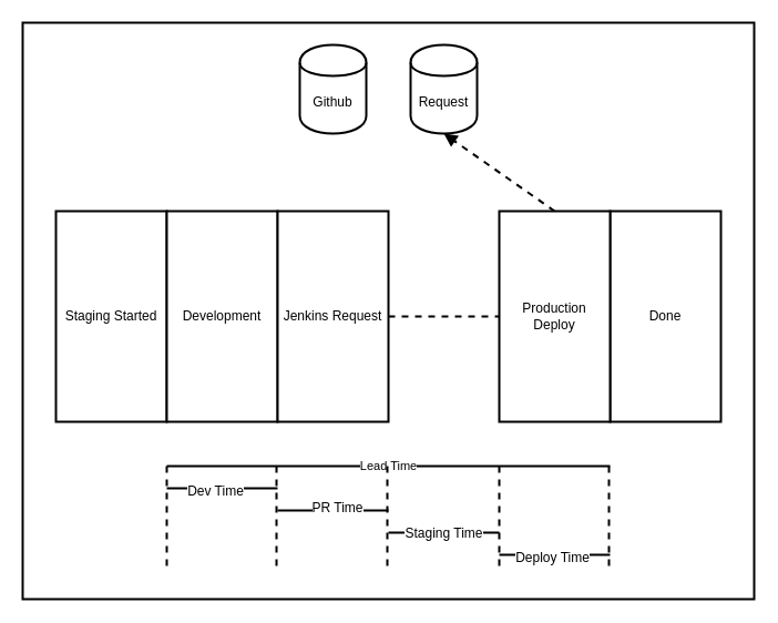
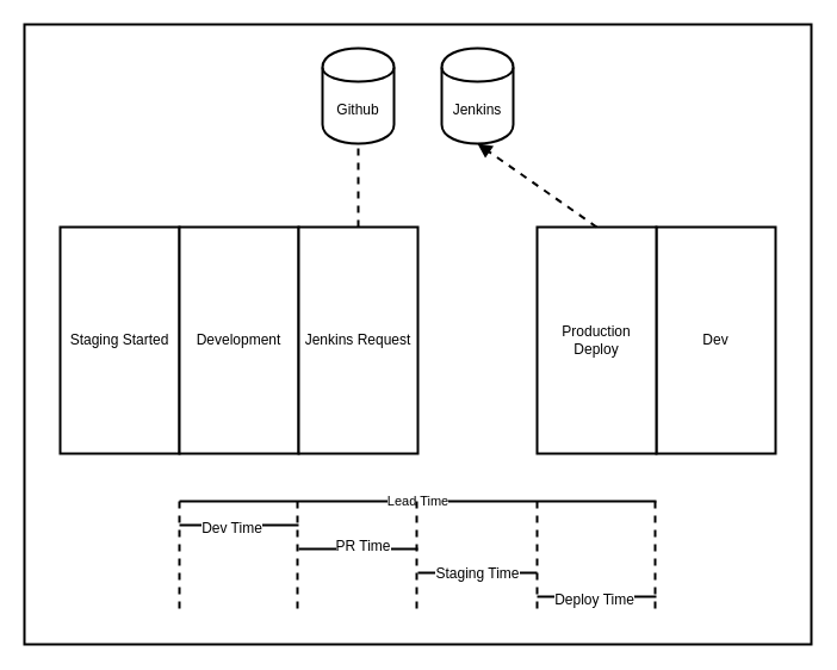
- <mxCell id="17" value="Request" style="shape=cylinder;whiteSpace=wrap;html=1;boundedLbl=1;backgroundOutline=1;strokeWidth=2;" vertex="1" parent="1"><mxGeometry x="370" width="60" height="80" as="geometry" y="40" /></mxCell>
+ <mxCell id="17" value="Jenkins" style="shape=cylinder;whiteSpace=wrap;html=1;boundedLbl=1;backgroundOutline=1;strokeWidth=2;" vertex="1" parent="1"><mxGeometry x="370" width="60" height="80" as="geometry" y="40" /></mxCell>
- <mxCell id="18" value="" style="endArrow=none;dashed=1;html=1;endSize=7;strokeWidth=2;" edge="1" parent="1" source="5" target="19"><mxGeometry width="50" height="50" relative="1" as="geometry"><mxPoint x="50" y="550" as="sourcePoint" /><mxPoint x="100" y="500" as="targetPoint" /></mxGeometry></mxCell>
+ <mxCell id="18" value="" style="endArrow=none;dashed=1;html=1;entryX=0.5;entryY=1;entryDx=0;entryDy=0;endSize=7;strokeWidth=2;" edge="1" parent="1" source="5" target="16"><mxGeometry width="50" height="50" relative="1" as="geometry"><mxPoint x="50" y="550" as="sourcePoint" /><mxPoint x="100" y="500" as="targetPoint" /></mxGeometry></mxCell>
- <mxCell id="6" value="Done" style="rounded=0;whiteSpace=wrap;html=1;strokeWidth=2;" vertex="1" parent="1"><mxGeometry x="550" y="190" width="100" height="190" as="geometry" /></mxCell>
+ <mxCell id="6" value="Dev" style="rounded=0;whiteSpace=wrap;html=1;strokeWidth=2;" vertex="1" parent="1"><mxGeometry x="550" y="190" width="100" height="190" as="geometry" /></mxCell>
